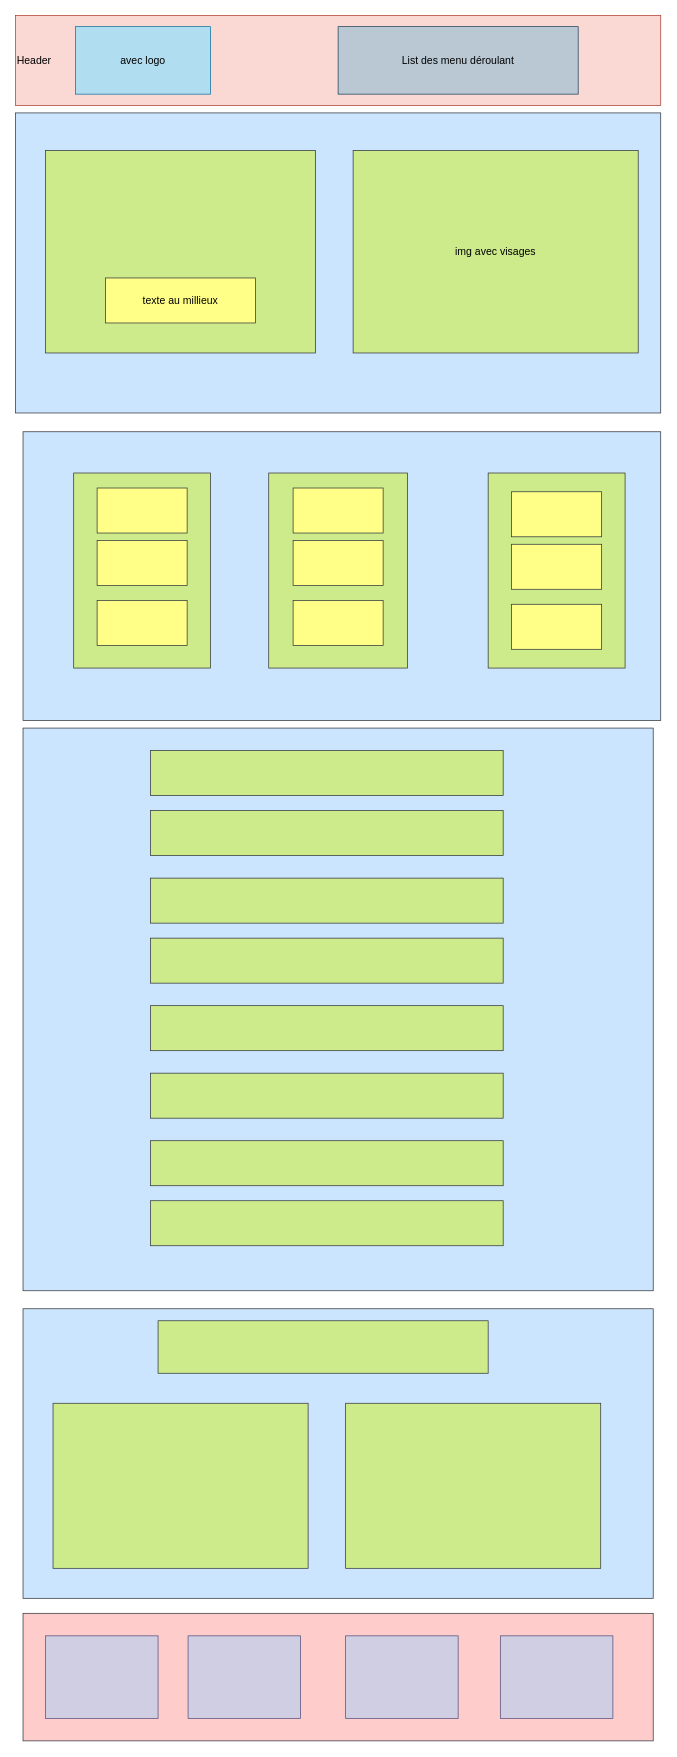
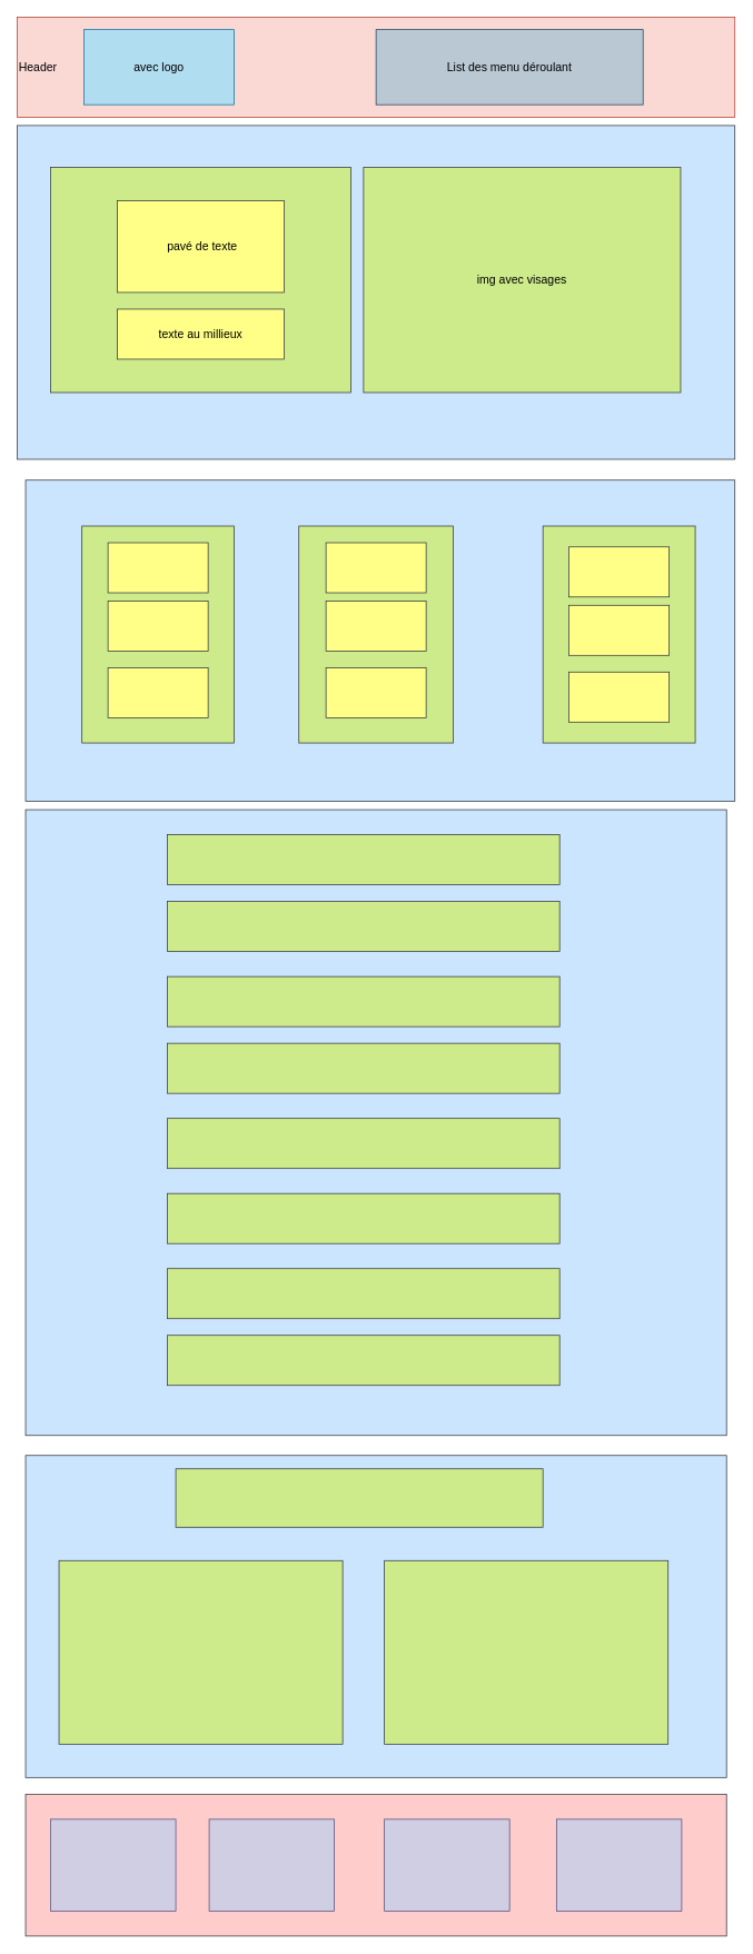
+ <mxCell id="8" value="&lt;font color=&quot;#000000&quot;&gt;&amp;nbsp;pavé de texte&lt;/font&gt;" style="rounded=0;whiteSpace=wrap;html=1;fontSize=14;fillColor=#ffff88;strokeColor=#36393d;" vertex="1" parent="1"><mxGeometry x="140" y="240" width="200" height="110" as="geometry" /></mxCell>
- <mxCell id="7" value="img avec visages" style="rounded=0;whiteSpace=wrap;html=1;fontSize=14;fillColor=#cdeb8b;strokeColor=#36393d;" vertex="1" parent="1"><mxGeometry x="470" y="200" width="380" height="270" as="geometry" /></mxCell>
+ <mxCell id="7" value="img avec visages" style="rounded=0;whiteSpace=wrap;html=1;fontSize=14;fillColor=#cdeb8b;strokeColor=#36393d;" vertex="1" parent="1"><mxGeometry x="435" y="200" width="380" height="270" as="geometry" /></mxCell>
